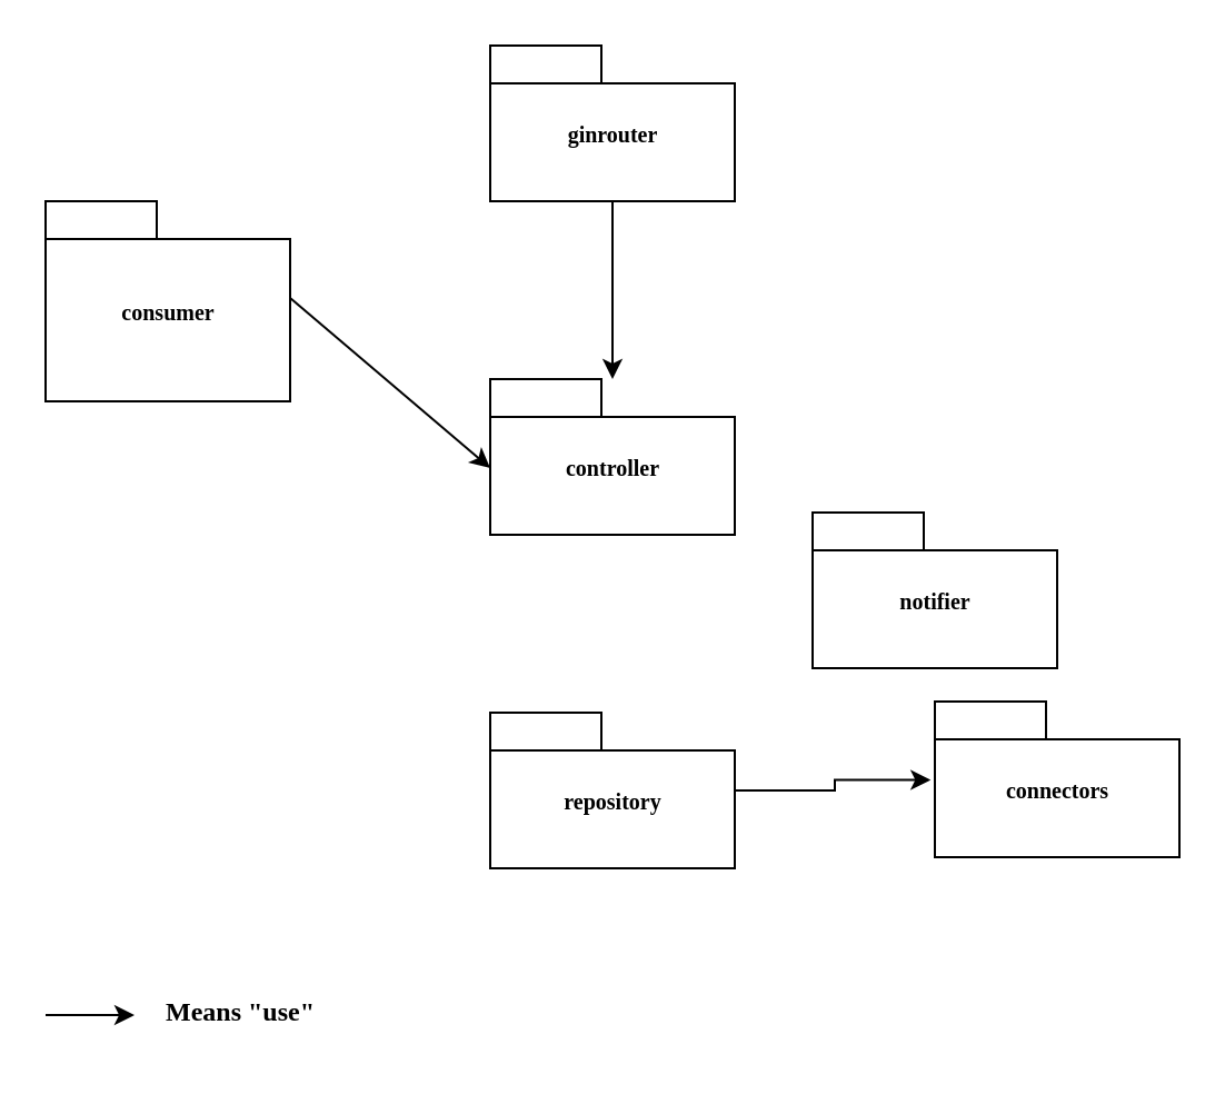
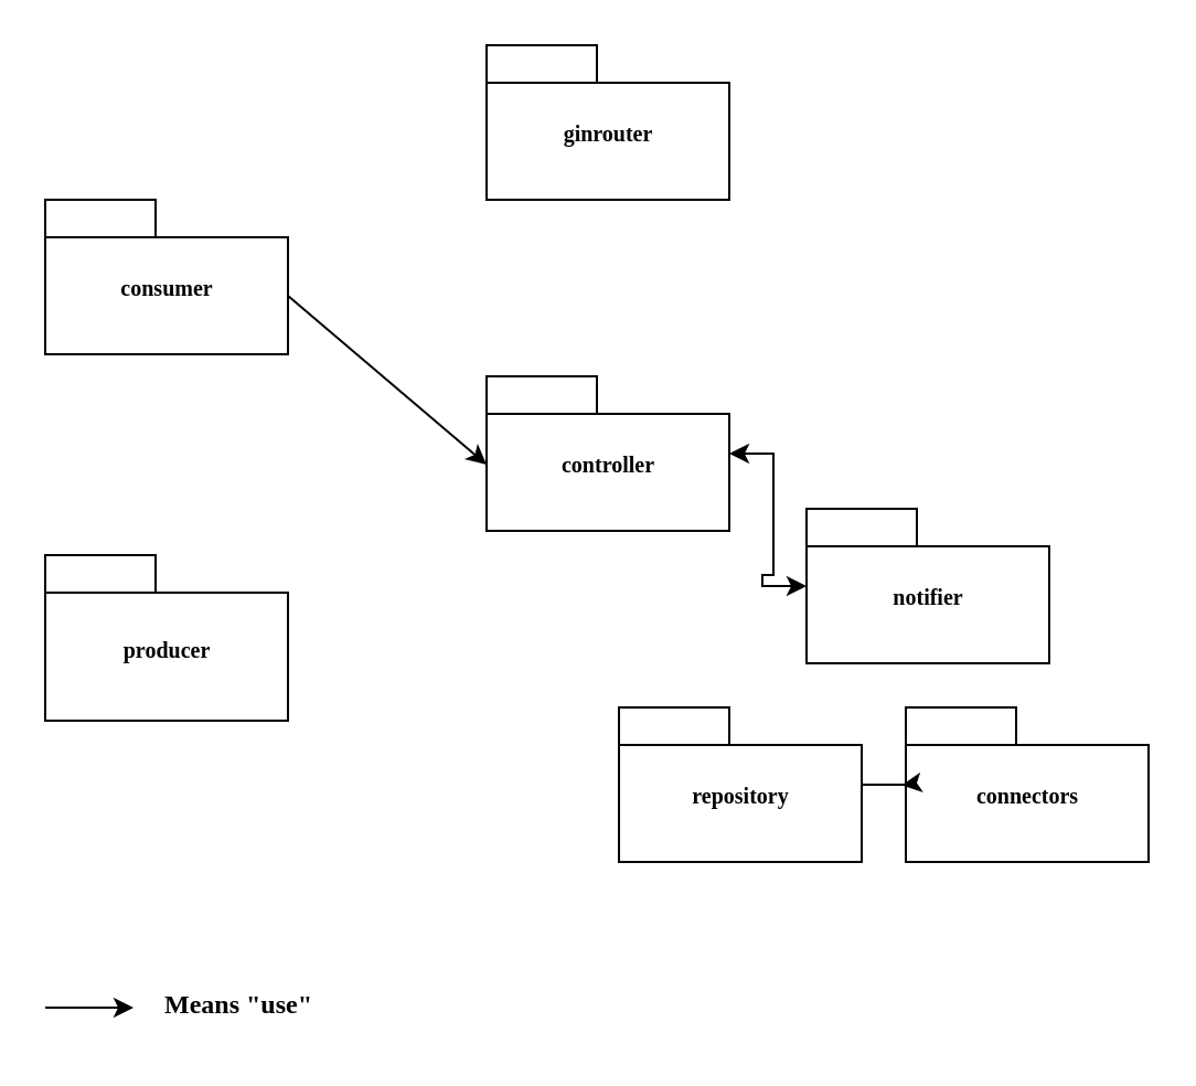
- <mxCell id="6" style="edgeStyle=orthogonalEdgeStyle;rounded=0;orthogonalLoop=1;jettySize=auto;html=1;" edge="1" parent="1" source="7" target="4"><mxGeometry relative="1" as="geometry" /></mxCell>
- <mxCell id="3" value="consumer" style="shape=folder;fontStyle=1;spacingTop=10;tabWidth=50;tabHeight=17;tabPosition=left;html=1;rounded=0;shadow=0;comic=0;labelBackgroundColor=none;strokeWidth=1;fontFamily=Verdana;fontSize=10;align=center;" vertex="1" parent="1"><mxGeometry x="20" y="90" width="110" height="90" as="geometry" /></mxCell>
+ <mxCell id="3" value="consumer" style="shape=folder;fontStyle=1;spacingTop=10;tabWidth=50;tabHeight=17;tabPosition=left;html=1;rounded=0;shadow=0;comic=0;labelBackgroundColor=none;strokeWidth=1;fontFamily=Verdana;fontSize=10;align=center;" vertex="1" parent="1"><mxGeometry x="20" y="90" width="110" height="70" as="geometry" /></mxCell>
+ <mxCell id="11" style="edgeStyle=orthogonalEdgeStyle;rounded=0;orthogonalLoop=1;jettySize=auto;html=1;entryX=0;entryY=0.5;entryDx=0;entryDy=0;entryPerimeter=0;startArrow=classic;startFill=1;" edge="1" parent="1" source="4" target="5"><mxGeometry relative="1" as="geometry" /></mxCell>
+ <mxCell id="8" value="producer" style="shape=folder;fontStyle=1;spacingTop=10;tabWidth=50;tabHeight=17;tabPosition=left;html=1;rounded=0;shadow=0;comic=0;labelBackgroundColor=none;strokeWidth=1;fontFamily=Verdana;fontSize=10;align=center;" vertex="1" parent="1"><mxGeometry x="20" y="251" width="110" height="75" as="geometry" /></mxCell>
- <mxCell id="2" value="connectors" style="shape=folder;fontStyle=1;spacingTop=10;tabWidth=50;tabHeight=17;tabPosition=left;html=1;rounded=0;shadow=0;comic=0;labelBackgroundColor=none;strokeWidth=1;fontFamily=Verdana;fontSize=10;align=center;" vertex="1" parent="1"><mxGeometry x="420" y="315" width="110" height="70" as="geometry" /></mxCell>
+ <mxCell id="2" value="connectors" style="shape=folder;fontStyle=1;spacingTop=10;tabWidth=50;tabHeight=17;tabPosition=left;html=1;rounded=0;shadow=0;comic=0;labelBackgroundColor=none;strokeWidth=1;fontFamily=Verdana;fontSize=10;align=center;" vertex="1" parent="1"><mxGeometry x="410" y="320" width="110" height="70" as="geometry" /></mxCell>
- <mxCell id="9" value="repository" style="shape=folder;fontStyle=1;spacingTop=10;tabWidth=50;tabHeight=17;tabPosition=left;html=1;rounded=0;shadow=0;comic=0;labelBackgroundColor=none;strokeWidth=1;fontFamily=Verdana;fontSize=10;align=center;" vertex="1" parent="1"><mxGeometry x="220" y="320" width="110" height="70" as="geometry" /></mxCell>
+ <mxCell id="9" value="repository" style="shape=folder;fontStyle=1;spacingTop=10;tabWidth=50;tabHeight=17;tabPosition=left;html=1;rounded=0;shadow=0;comic=0;labelBackgroundColor=none;strokeWidth=1;fontFamily=Verdana;fontSize=10;align=center;" vertex="1" parent="1"><mxGeometry x="280" y="320" width="110" height="70" as="geometry" /></mxCell>
